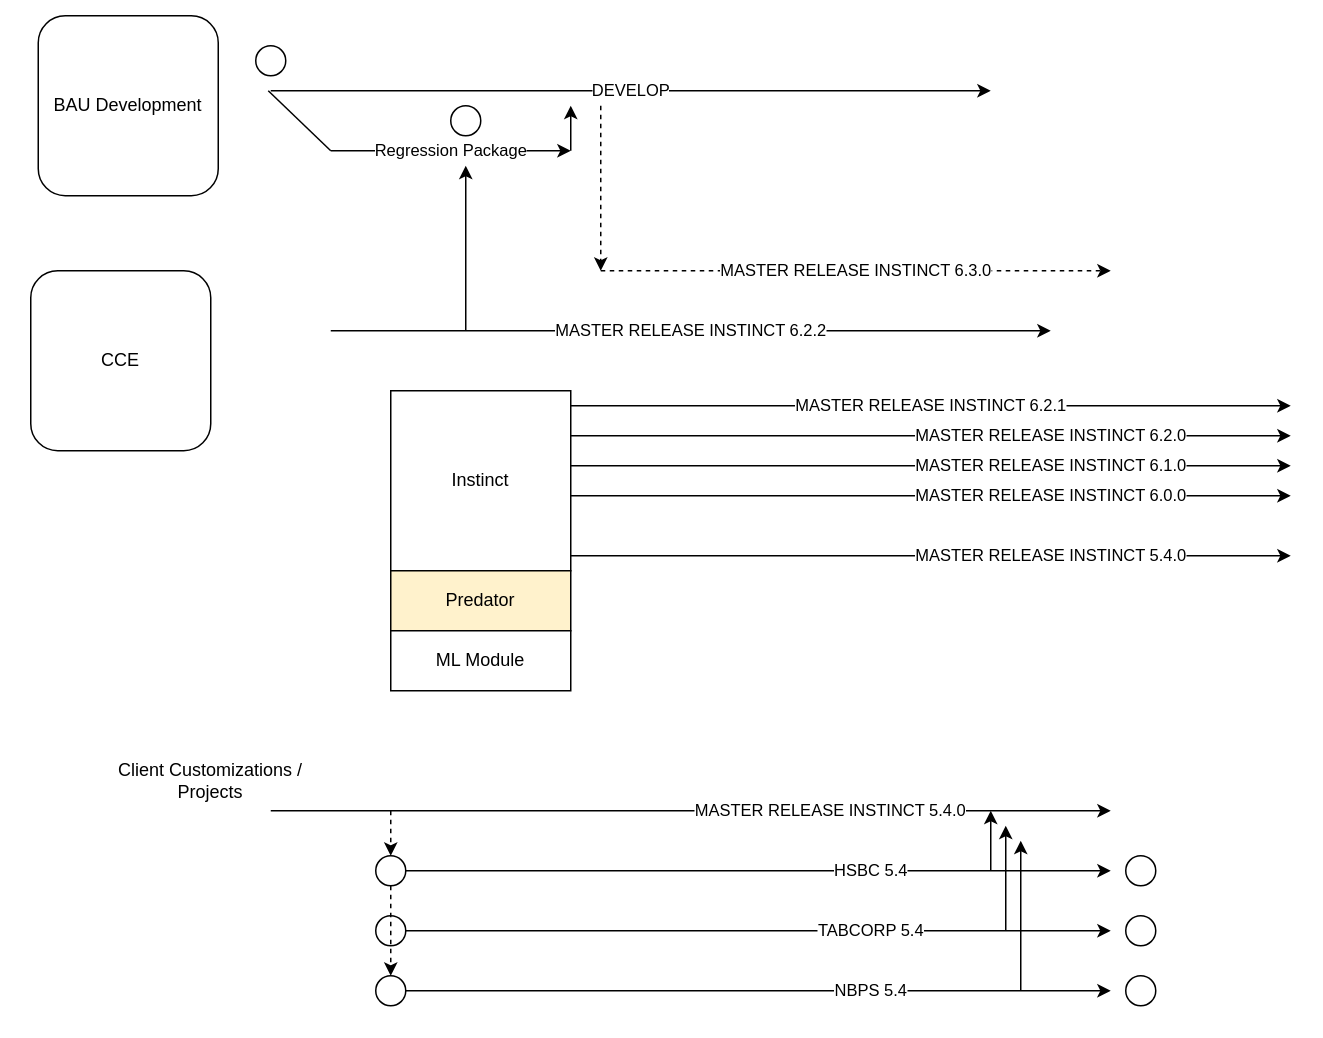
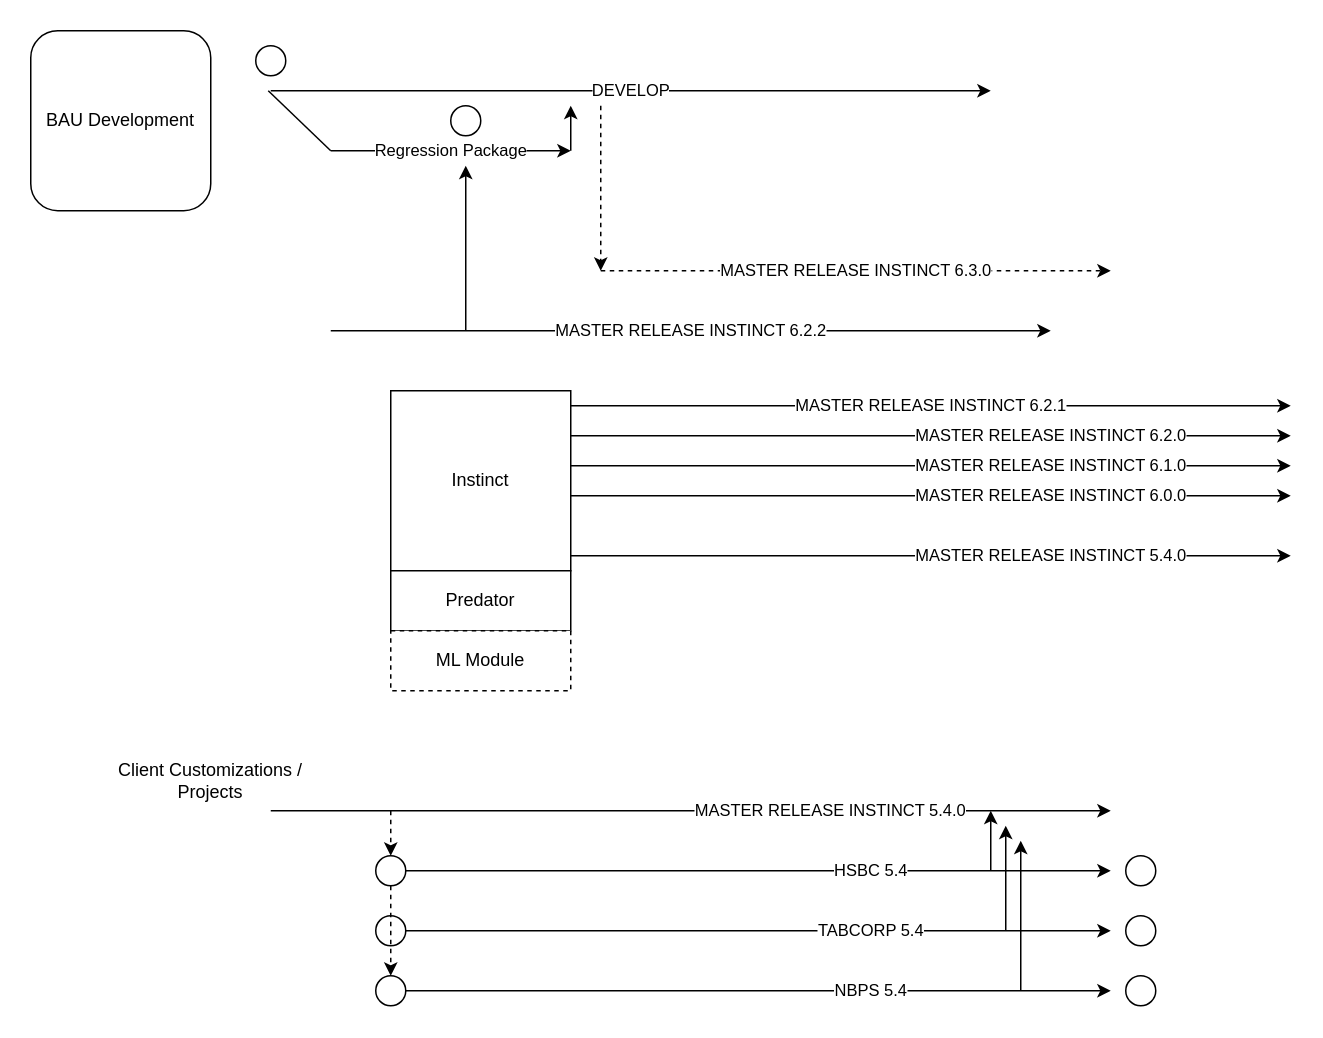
- <mxCell id="2" value="BAU Development" style="rounded=1;whiteSpace=wrap;html=1;" vertex="1" parent="1"><mxGeometry x="25" y="10" width="120" height="120" as="geometry" /></mxCell>
+ <mxCell id="2" value="BAU Development" style="rounded=1;whiteSpace=wrap;html=1;" vertex="1" parent="1"><mxGeometry x="20" y="20" width="120" height="120" as="geometry" /></mxCell>
- <mxCell id="3" value="CCE" style="rounded=1;whiteSpace=wrap;html=1;" vertex="1" parent="1"><mxGeometry x="20" y="180" width="120" height="120" as="geometry" /></mxCell>
- <mxCell id="7" value="Predator" style="rounded=0;whiteSpace=wrap;html=1;fillColor=#fff2cc;" vertex="1" parent="1"><mxGeometry x="260" y="380" width="120" height="40" as="geometry" /></mxCell>
+ <mxCell id="7" value="Predator" style="rounded=0;whiteSpace=wrap;html=1;" vertex="1" parent="1"><mxGeometry x="260" y="380" width="120" height="40" as="geometry" /></mxCell>
- <mxCell id="8" value="ML Module" style="rounded=0;whiteSpace=wrap;html=1;" vertex="1" parent="1"><mxGeometry x="260" y="420" width="120" height="40" as="geometry" /></mxCell>
+ <mxCell id="8" value="ML Module" style="rounded=0;whiteSpace=wrap;html=1;dashed=1;" vertex="1" parent="1"><mxGeometry x="260" y="420" width="120" height="40" as="geometry" /></mxCell>
